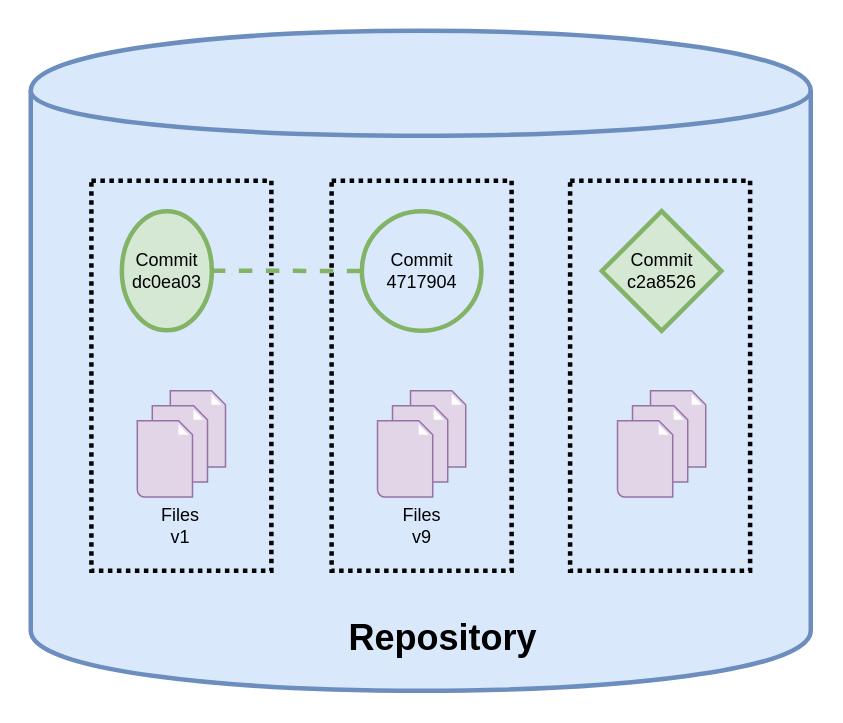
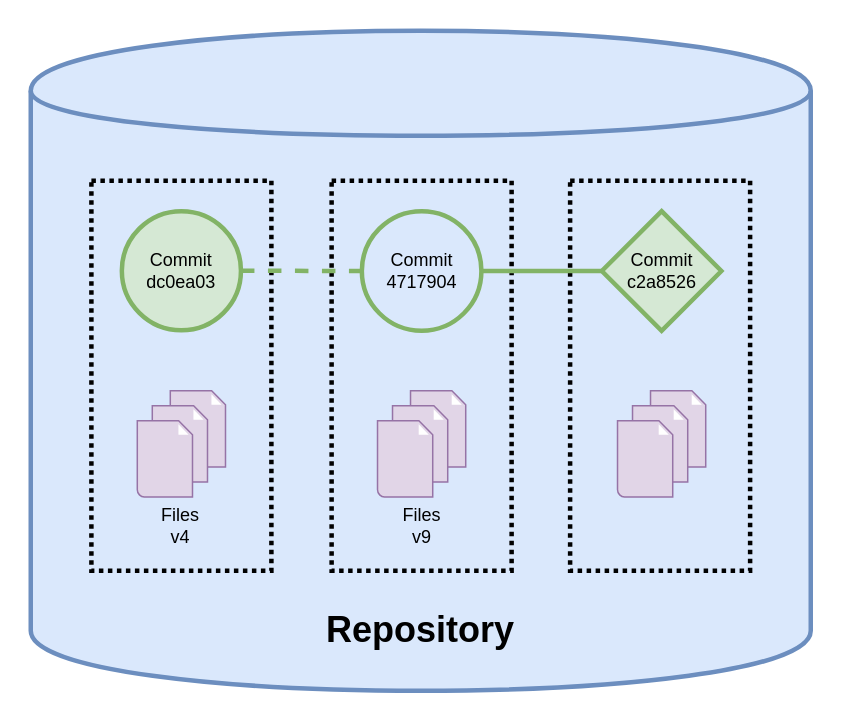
- <mxCell id="6" value="Commit&lt;br&gt;dc0ea03" style="ellipse;whiteSpace=wrap;html=1;aspect=fixed;strokeWidth=3;fillColor=#d5e8d4;strokeColor=#82b366;" parent="1" vertex="1"><mxGeometry x="80.73" y="140.3" width="60" height="79.4" as="geometry" /></mxCell>
+ <mxCell id="6" value="Commit&lt;br&gt;dc0ea03" style="ellipse;whiteSpace=wrap;html=1;aspect=fixed;strokeWidth=3;fillColor=#d5e8d4;strokeColor=#82b366;" parent="1" vertex="1"><mxGeometry x="80.73" y="140.3" width="79.4" height="79.4" as="geometry" /></mxCell>
+ <mxCell id="9" value="" style="endArrow=none;html=1;entryX=0;entryY=0.5;exitX=1;exitY=0.5;strokeWidth=3;endFill=0;fillColor=#d5e8d4;strokeColor=#82b366;" parent="1" source="7" target="8" edge="1"><mxGeometry width="50" height="50" relative="1" as="geometry"><mxPoint x="130.73" y="270" as="sourcePoint" /><mxPoint x="180.73" y="220" as="targetPoint" /></mxGeometry></mxCell>
- <mxCell id="20" value="Files&lt;br&gt;v1" style="text;html=1;strokeColor=none;fillColor=none;align=center;verticalAlign=middle;whiteSpace=wrap;rounded=0;" parent="1" vertex="1"><mxGeometry x="100.43" y="340" width="40" height="20" as="geometry" /></mxCell>
+ <mxCell id="20" value="Files&lt;br&gt;v4" style="text;html=1;strokeColor=none;fillColor=none;align=center;verticalAlign=middle;whiteSpace=wrap;rounded=0;" parent="1" vertex="1"><mxGeometry x="100.43" y="340" width="40" height="20" as="geometry" /></mxCell>
- <mxCell id="22" value="&lt;h1&gt;Repository&lt;/h1&gt;" style="text;html=1;strokeColor=none;fillColor=none;spacing=5;spacingTop=-20;whiteSpace=wrap;overflow=hidden;rounded=0;dashed=1;dashPattern=1 1;align=center;" parent="1" vertex="1"><mxGeometry x="224.58" y="405" width="140" height="40" as="geometry" /></mxCell>
+ <mxCell id="22" value="&lt;h1&gt;Repository&lt;/h1&gt;" style="text;html=1;strokeColor=none;fillColor=none;spacing=5;spacingTop=-20;whiteSpace=wrap;overflow=hidden;rounded=0;dashed=1;dashPattern=1 1;align=center;" parent="1" vertex="1"><mxGeometry x="209.58" y="400" width="140" height="40" as="geometry" /></mxCell>
